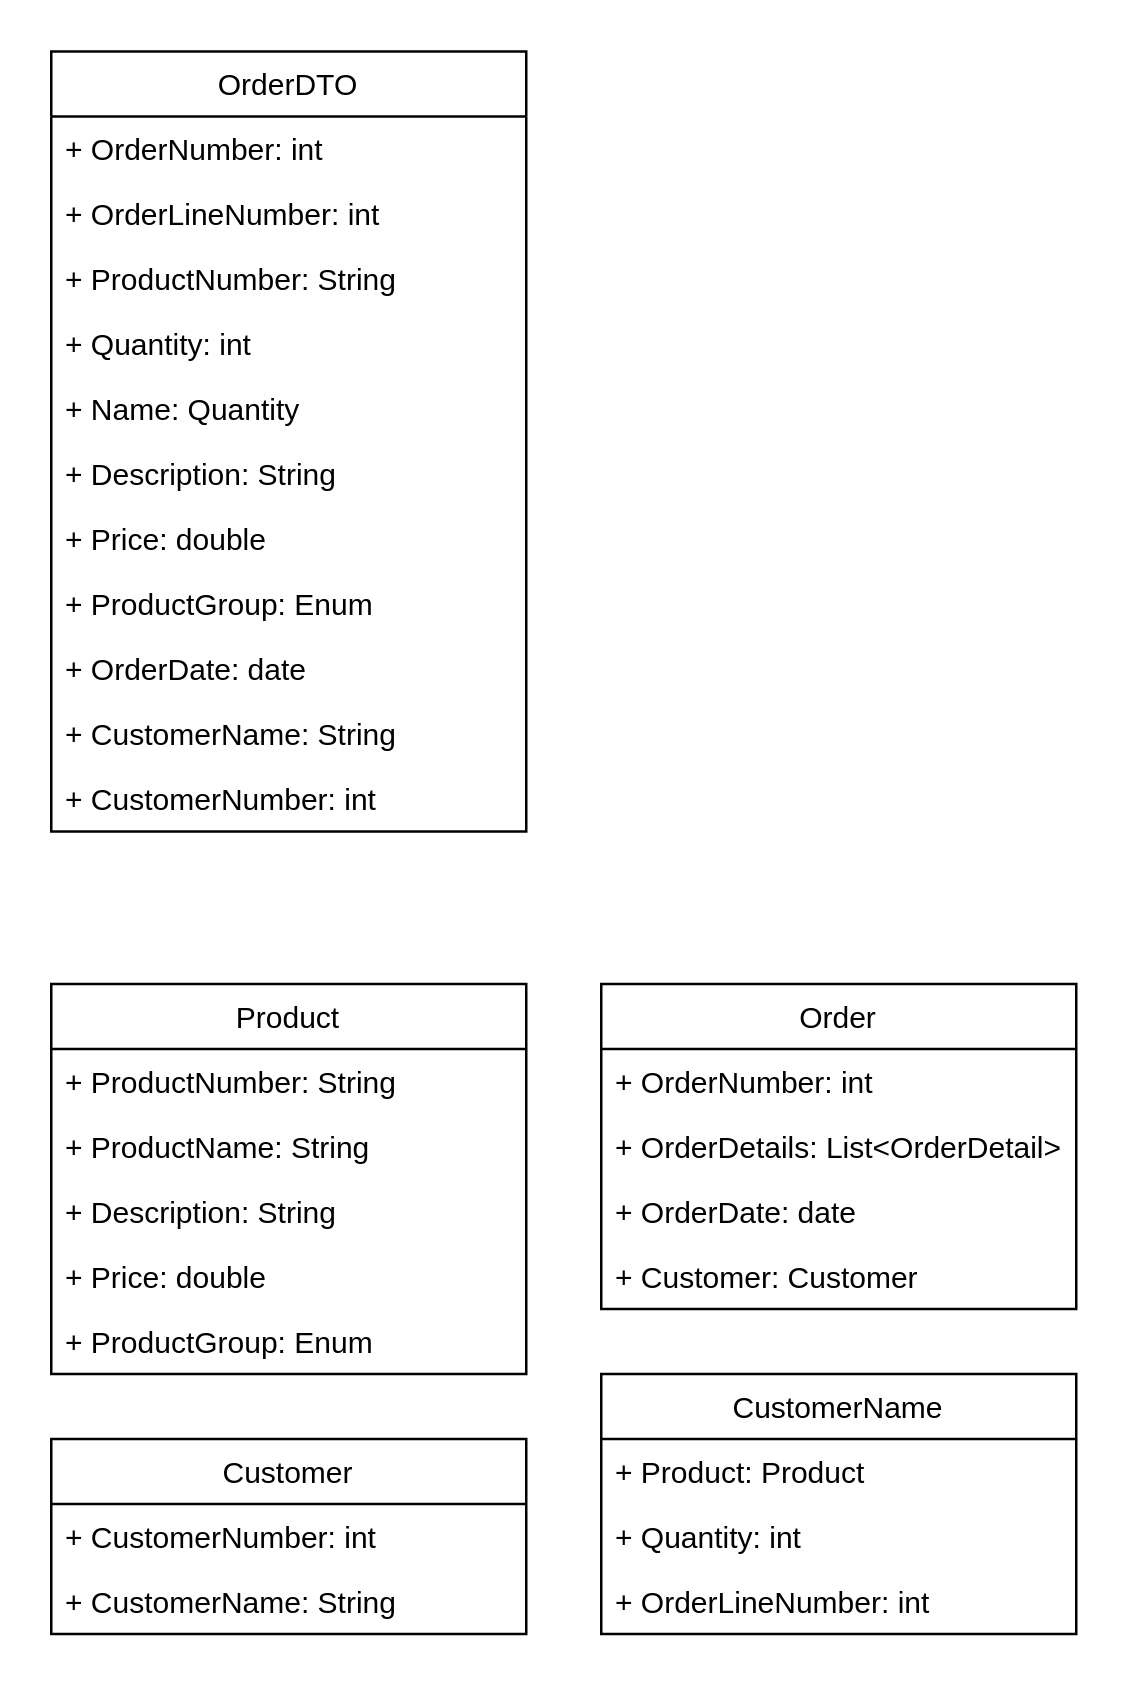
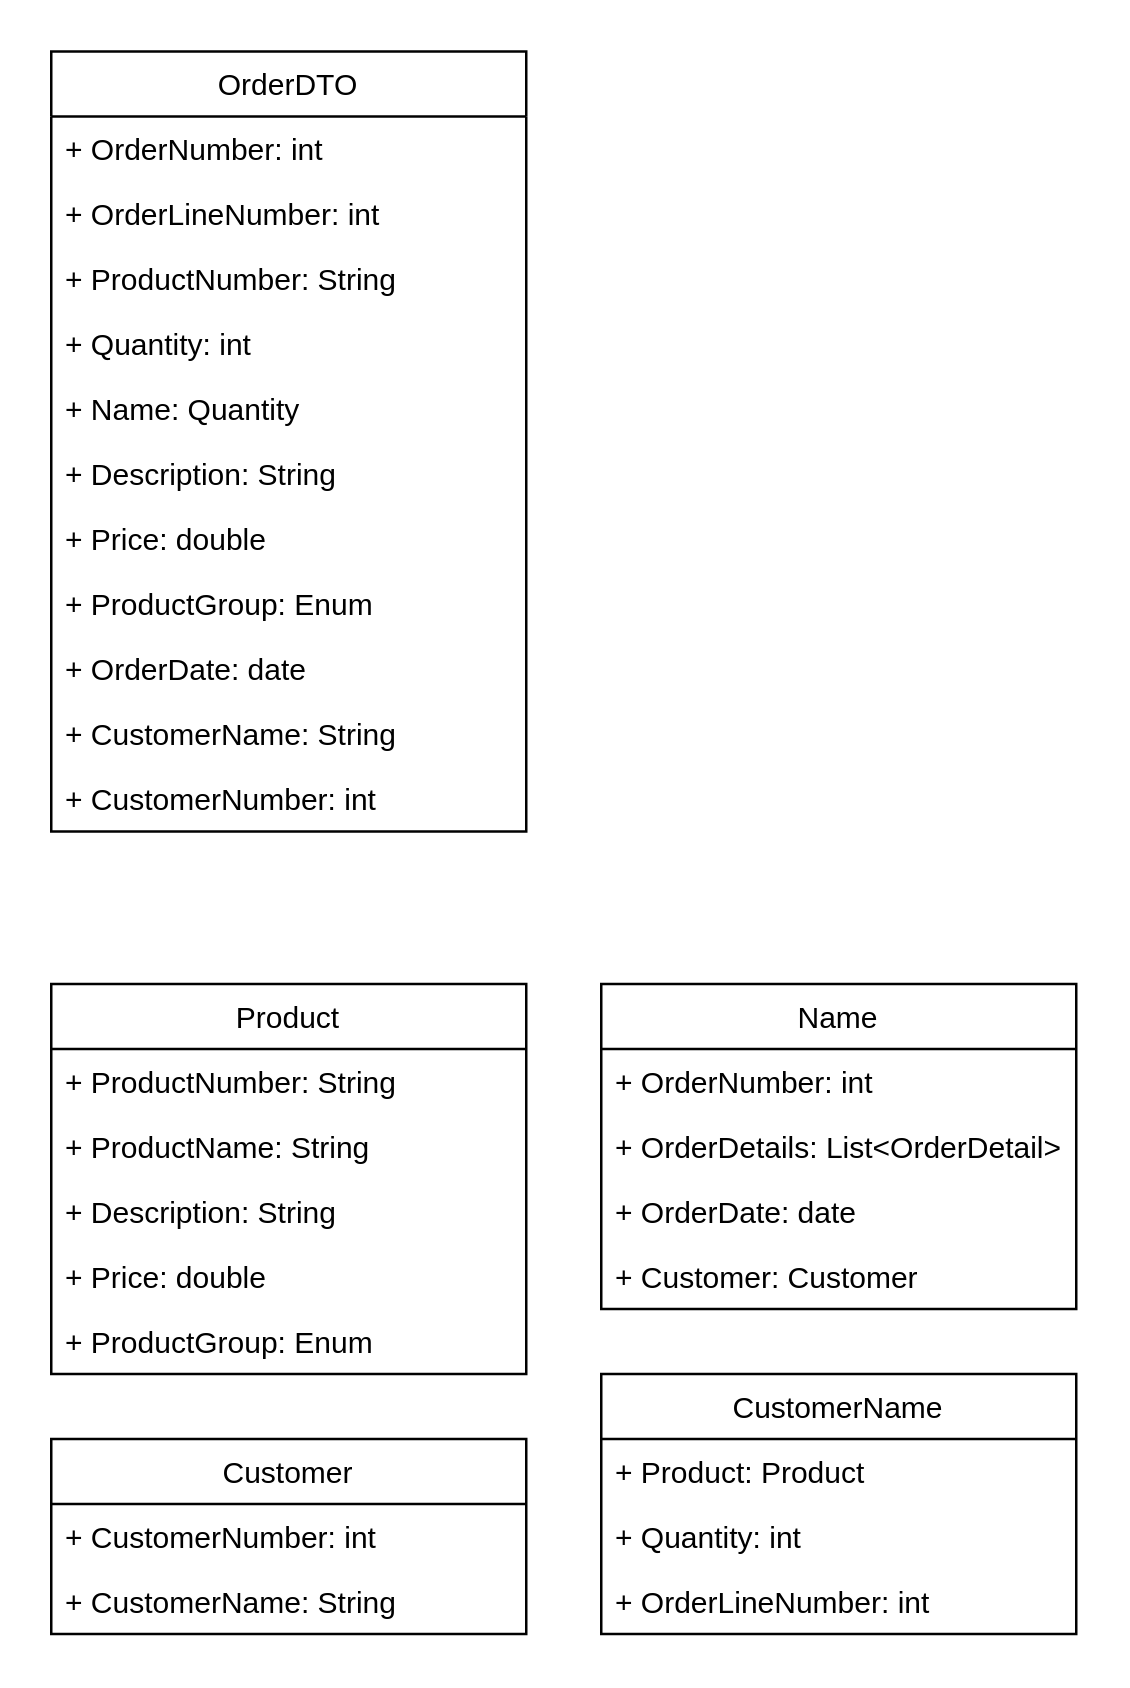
- <mxCell id="23" value="Order" style="swimlane;fontStyle=0;childLayout=stackLayout;horizontal=1;startSize=26;fillColor=none;horizontalStack=0;resizeParent=1;resizeParentMax=0;resizeLast=0;collapsible=1;marginBottom=0;" parent="1" vertex="1"><mxGeometry x="240" y="393" width="190" height="130" as="geometry" /></mxCell>
+ <mxCell id="23" value="Name" style="swimlane;fontStyle=0;childLayout=stackLayout;horizontal=1;startSize=26;fillColor=none;horizontalStack=0;resizeParent=1;resizeParentMax=0;resizeLast=0;collapsible=1;marginBottom=0;" parent="1" vertex="1"><mxGeometry x="240" y="393" width="190" height="130" as="geometry" /></mxCell>
